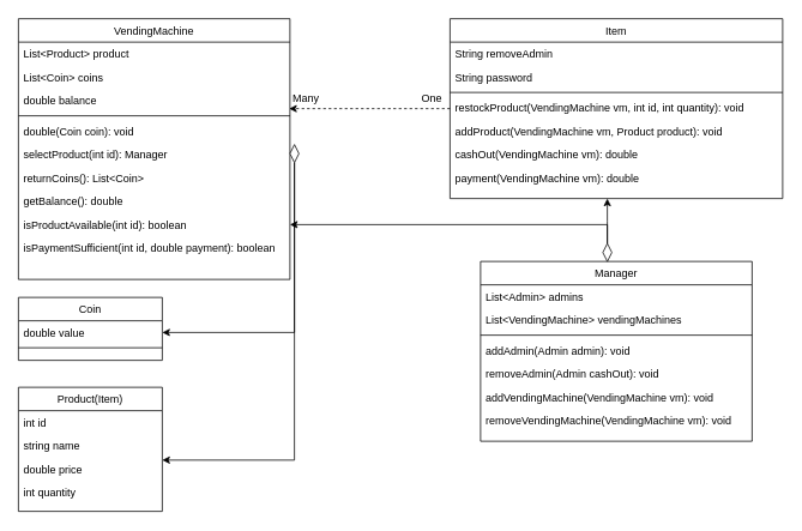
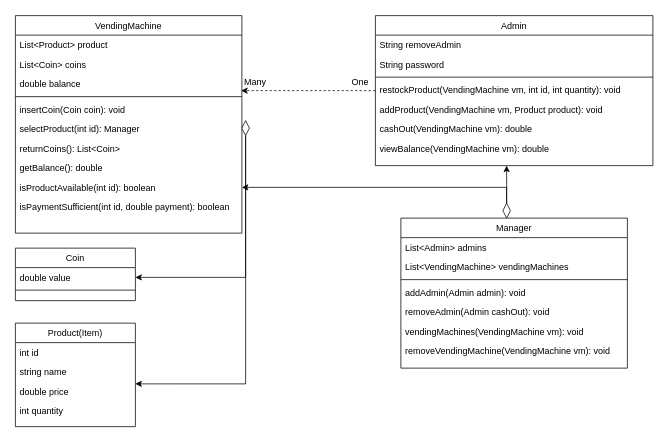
- <mxCell id="30" value="Item" style="swimlane;fontStyle=0;align=center;verticalAlign=top;childLayout=stackLayout;horizontal=1;startSize=26;horizontalStack=0;resizeParent=1;resizeLast=0;collapsible=1;marginBottom=0;rounded=0;shadow=0;strokeWidth=1;" vertex="1" parent="1"><mxGeometry x="500" y="20" width="370" height="200" as="geometry"><mxRectangle x="550" y="140" width="160" height="26" as="alternateBounds" /></mxGeometry></mxCell>
+ <mxCell id="30" value="Admin" style="swimlane;fontStyle=0;align=center;verticalAlign=top;childLayout=stackLayout;horizontal=1;startSize=26;horizontalStack=0;resizeParent=1;resizeLast=0;collapsible=1;marginBottom=0;rounded=0;shadow=0;strokeWidth=1;" vertex="1" parent="1"><mxGeometry x="500" y="20" width="370" height="200" as="geometry"><mxRectangle x="550" y="140" width="160" height="26" as="alternateBounds" /></mxGeometry></mxCell>
- <mxCell id="15" value="double(Coin coin): void" style="text;align=left;verticalAlign=top;spacingLeft=4;spacingRight=4;overflow=hidden;rotatable=0;points=[[0,0.5],[1,0.5]];portConstraint=eastwest;rounded=0;shadow=0;html=0;" parent="10" vertex="1"><mxGeometry y="112" width="302" height="26" as="geometry" /></mxCell>
+ <mxCell id="15" value="insertCoin(Coin coin): void" style="text;align=left;verticalAlign=top;spacingLeft=4;spacingRight=4;overflow=hidden;rotatable=0;points=[[0,0.5],[1,0.5]];portConstraint=eastwest;rounded=0;shadow=0;html=0;" parent="10" vertex="1"><mxGeometry y="112" width="302" height="26" as="geometry" /></mxCell>
- <mxCell id="37" value="payment(VendingMachine vm): double" style="text;align=left;verticalAlign=top;spacingLeft=4;spacingRight=4;overflow=hidden;rotatable=0;points=[[0,0.5],[1,0.5]];portConstraint=eastwest;" vertex="1" parent="30"><mxGeometry y="164" width="370" height="26" as="geometry" /></mxCell>
+ <mxCell id="37" value="viewBalance(VendingMachine vm): double" style="text;align=left;verticalAlign=top;spacingLeft=4;spacingRight=4;overflow=hidden;rotatable=0;points=[[0,0.5],[1,0.5]];portConstraint=eastwest;" vertex="1" parent="30"><mxGeometry y="164" width="370" height="26" as="geometry" /></mxCell>
- <mxCell id="27" value="addVendingMachine(VendingMachine vm): void" style="text;align=left;verticalAlign=top;spacingLeft=4;spacingRight=4;overflow=hidden;rotatable=0;points=[[0,0.5],[1,0.5]];portConstraint=eastwest;rounded=0;shadow=0;html=0;" vertex="1" parent="21"><mxGeometry y="138" width="302" height="26" as="geometry" /></mxCell>
+ <mxCell id="27" value="vendingMachines(VendingMachine vm): void" style="text;align=left;verticalAlign=top;spacingLeft=4;spacingRight=4;overflow=hidden;rotatable=0;points=[[0,0.5],[1,0.5]];portConstraint=eastwest;rounded=0;shadow=0;html=0;" vertex="1" parent="21"><mxGeometry y="138" width="302" height="26" as="geometry" /></mxCell>
